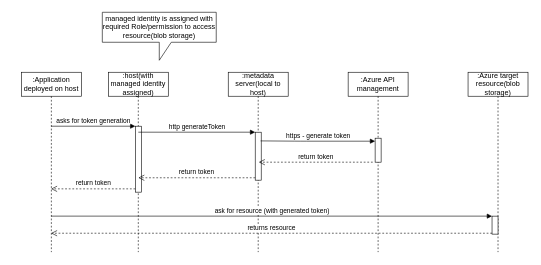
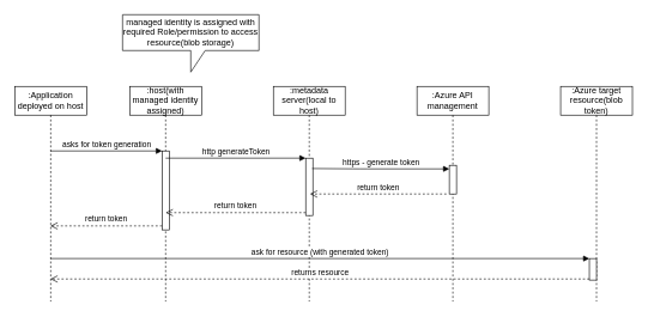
- <mxCell id="8" value=":Azure target resource(blob storage)" style="shape=umlLifeline;perimeter=lifelinePerimeter;whiteSpace=wrap;html=1;container=1;collapsible=0;recursiveResize=0;outlineConnect=0;" parent="1" vertex="1"><mxGeometry x="780" y="120" width="100" height="300" as="geometry" /></mxCell>
+ <mxCell id="8" value=":Azure target resource(blob token)" style="shape=umlLifeline;perimeter=lifelinePerimeter;whiteSpace=wrap;html=1;container=1;collapsible=0;recursiveResize=0;outlineConnect=0;" parent="1" vertex="1"><mxGeometry x="780" y="120" width="100" height="300" as="geometry" /></mxCell>
- <mxCell id="11" value=":Application deployed on host" style="shape=umlLifeline;perimeter=lifelinePerimeter;whiteSpace=wrap;html=1;container=1;collapsible=0;recursiveResize=0;outlineConnect=0;" parent="1" vertex="1"><mxGeometry x="35" y="120" width="100" height="300" as="geometry" /></mxCell>
+ <mxCell id="11" value=":Application deployed on host" style="shape=umlLifeline;perimeter=lifelinePerimeter;whiteSpace=wrap;html=1;container=1;collapsible=0;recursiveResize=0;outlineConnect=0;" parent="1" vertex="1"><mxGeometry x="20" y="120" width="100" height="300" as="geometry" /></mxCell>
